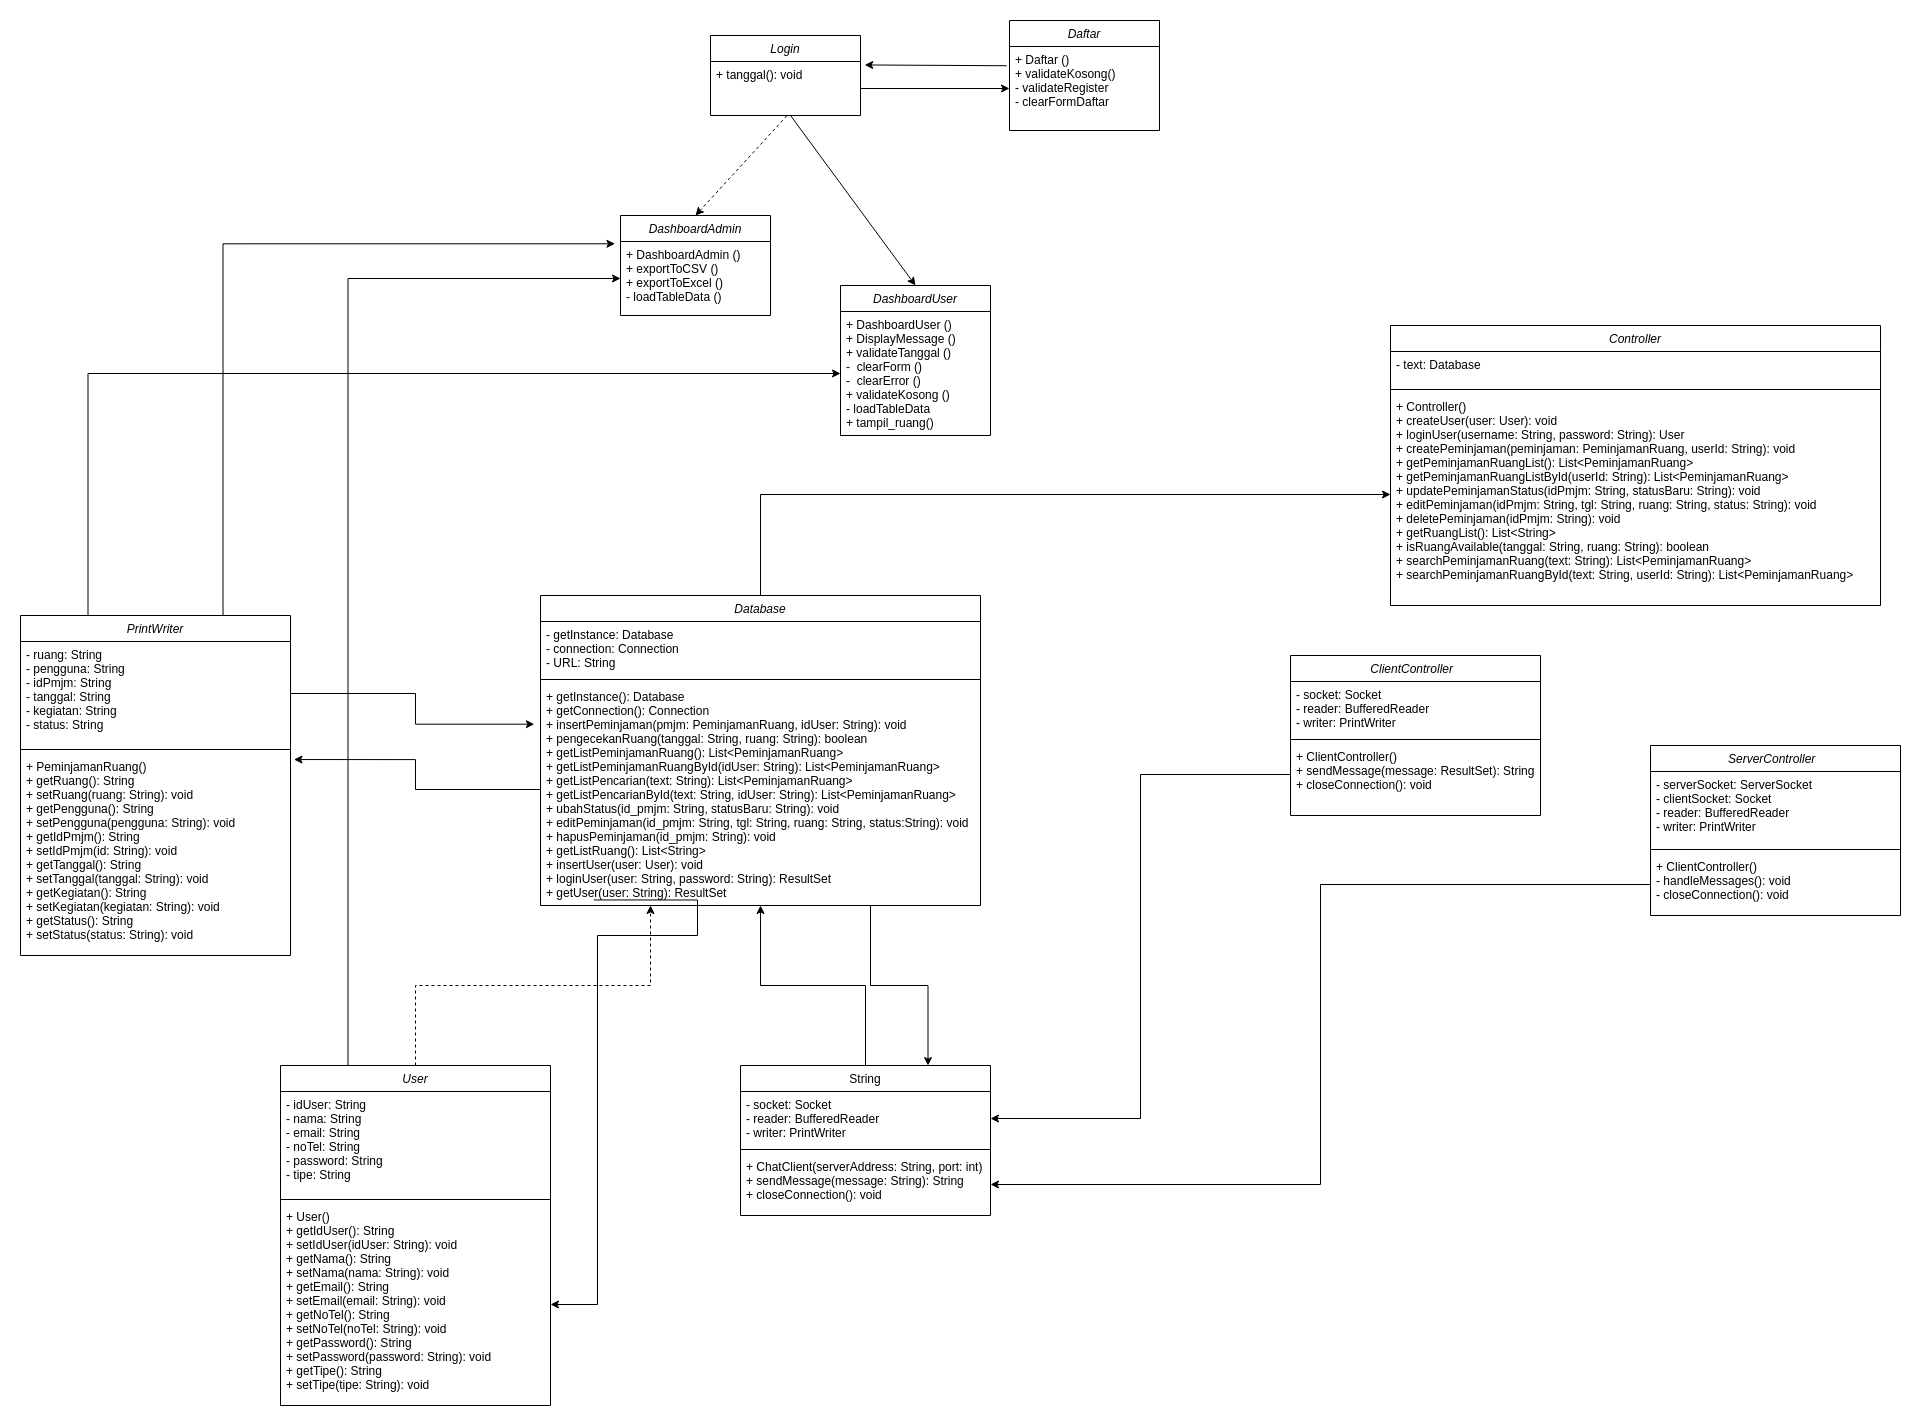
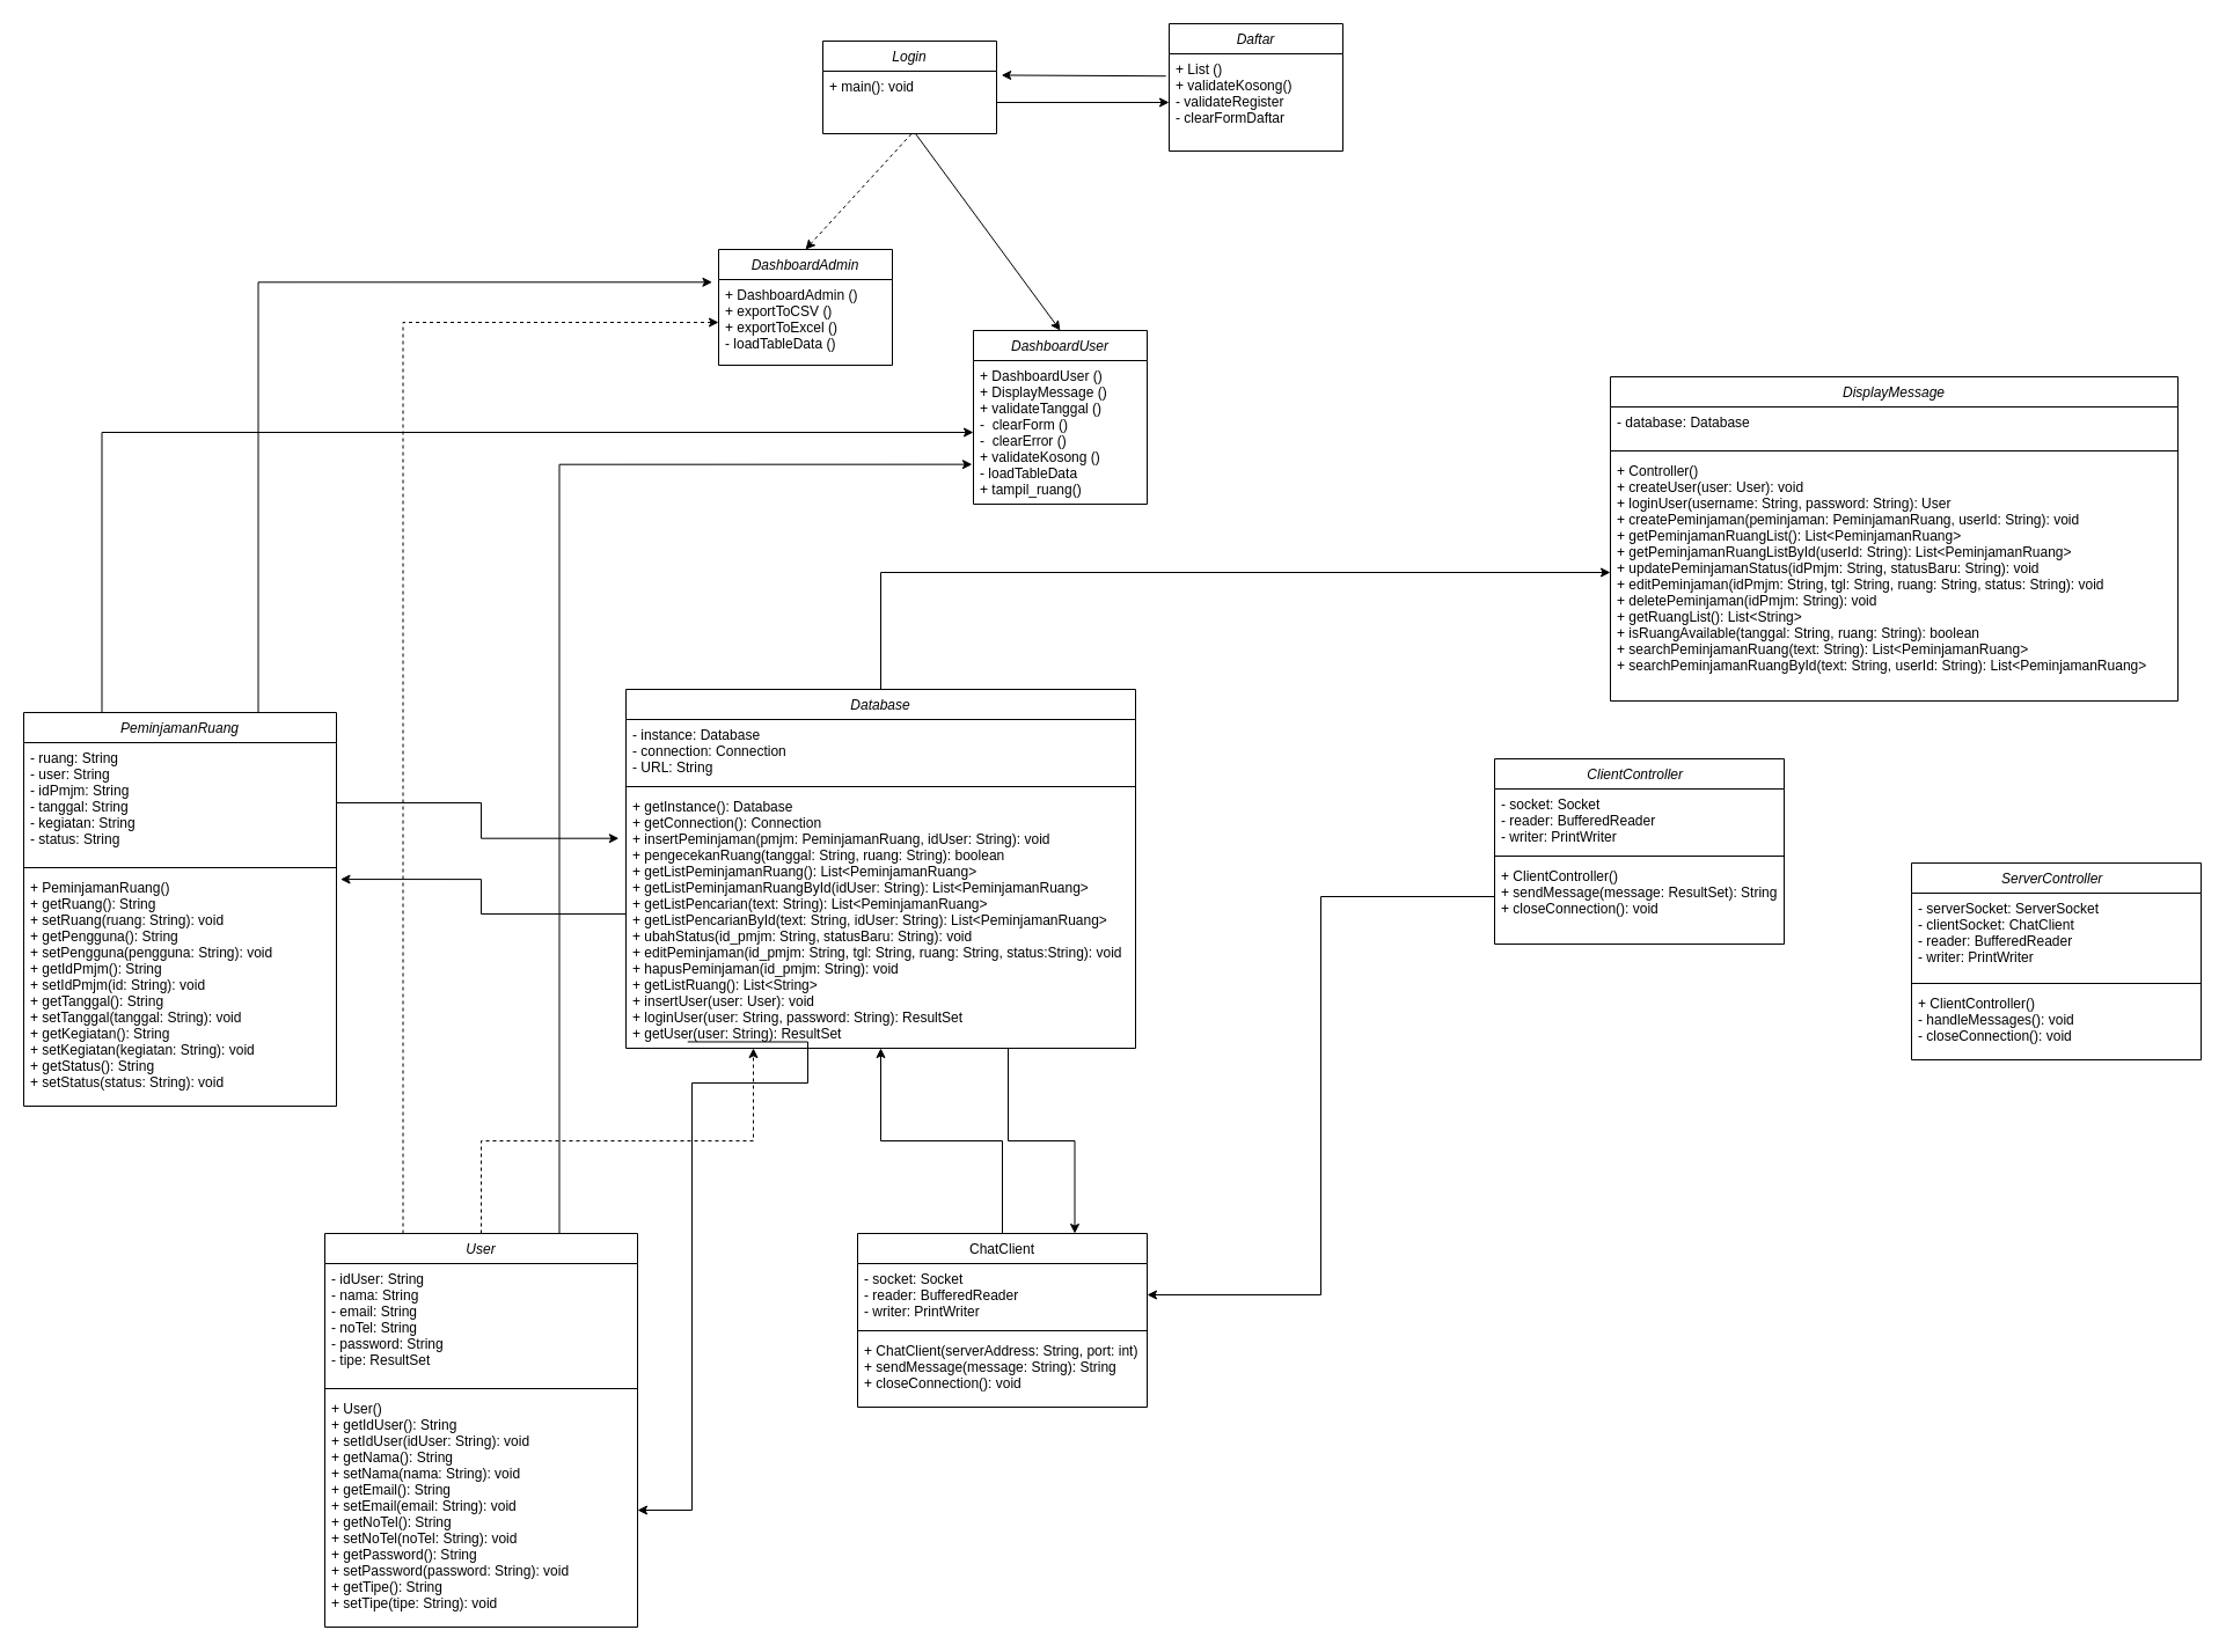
- <mxCell id="40" value="+ Daftar ()&#10;+ validateKosong()&#10;- validateRegister&#10;- clearFormDaftar" style="text;align=left;verticalAlign=top;spacingLeft=4;spacingRight=4;overflow=hidden;rotatable=0;points=[[0,0.5],[1,0.5]];portConstraint=eastwest;" vertex="1" parent="39"><mxGeometry y="26" width="150" height="84" as="geometry" /></mxCell>
+ <mxCell id="40" value="+ List ()&#10;+ validateKosong()&#10;- validateRegister&#10;- clearFormDaftar" style="text;align=left;verticalAlign=top;spacingLeft=4;spacingRight=4;overflow=hidden;rotatable=0;points=[[0,0.5],[1,0.5]];portConstraint=eastwest;" vertex="1" parent="39"><mxGeometry y="26" width="150" height="84" as="geometry" /></mxCell>
- <mxCell id="38" value="+ tanggal(): void" style="text;align=left;verticalAlign=top;spacingLeft=4;spacingRight=4;overflow=hidden;rotatable=0;points=[[0,0.5],[1,0.5]];portConstraint=eastwest;" vertex="1" parent="37"><mxGeometry y="26" width="150" height="54" as="geometry" /></mxCell>
+ <mxCell id="38" value="+ main(): void" style="text;align=left;verticalAlign=top;spacingLeft=4;spacingRight=4;overflow=hidden;rotatable=0;points=[[0,0.5],[1,0.5]];portConstraint=eastwest;" vertex="1" parent="37"><mxGeometry y="26" width="150" height="54" as="geometry" /></mxCell>
- <mxCell id="25" value="Controller" style="swimlane;fontStyle=2;align=center;verticalAlign=top;childLayout=stackLayout;horizontal=1;startSize=26;horizontalStack=0;resizeParent=1;resizeLast=0;collapsible=1;marginBottom=0;rounded=0;shadow=0;strokeWidth=1;" vertex="1" parent="1"><mxGeometry x="1390" y="325" width="490" height="280" as="geometry"><mxRectangle x="230" y="140" width="160" height="26" as="alternateBounds" /></mxGeometry></mxCell>
+ <mxCell id="25" value="DisplayMessage" style="swimlane;fontStyle=2;align=center;verticalAlign=top;childLayout=stackLayout;horizontal=1;startSize=26;horizontalStack=0;resizeParent=1;resizeLast=0;collapsible=1;marginBottom=0;rounded=0;shadow=0;strokeWidth=1;" vertex="1" parent="1"><mxGeometry x="1390" y="325" width="490" height="280" as="geometry"><mxRectangle x="230" y="140" width="160" height="26" as="alternateBounds" /></mxGeometry></mxCell>
- <mxCell id="26" value="- text: Database  " style="text;align=left;verticalAlign=top;spacingLeft=4;spacingRight=4;overflow=hidden;rotatable=0;points=[[0,0.5],[1,0.5]];portConstraint=eastwest;" vertex="1" parent="25"><mxGeometry y="26" width="490" height="34" as="geometry" /></mxCell>
+ <mxCell id="26" value="- database: Database  " style="text;align=left;verticalAlign=top;spacingLeft=4;spacingRight=4;overflow=hidden;rotatable=0;points=[[0,0.5],[1,0.5]];portConstraint=eastwest;" vertex="1" parent="25"><mxGeometry y="26" width="490" height="34" as="geometry" /></mxCell>
- <mxCell id="20" style="edgeStyle=orthogonalEdgeStyle;rounded=0;orthogonalLoop=1;jettySize=auto;html=1;exitX=0.25;exitY=0;exitDx=0;exitDy=0;" edge="1" parent="1" source="21" target="42"><mxGeometry relative="1" as="geometry" /></mxCell>
+ <mxCell id="20" style="edgeStyle=orthogonalEdgeStyle;rounded=0;orthogonalLoop=1;jettySize=auto;html=1;exitX=0.25;exitY=0;exitDx=0;exitDy=0;dashed=1;" edge="1" parent="1" source="21" target="42"><mxGeometry relative="1" as="geometry" /></mxCell>
+ <mxCell id="53" style="edgeStyle=orthogonalEdgeStyle;rounded=0;orthogonalLoop=1;jettySize=auto;html=1;exitX=0.75;exitY=0;exitDx=0;exitDy=0;entryX=-0.007;entryY=0.723;entryDx=0;entryDy=0;entryPerimeter=0;" edge="1" parent="1" source="21" target="44"><mxGeometry relative="1" as="geometry" /></mxCell>
- <mxCell id="15" value="PrintWriter" style="swimlane;fontStyle=2;align=center;verticalAlign=top;childLayout=stackLayout;horizontal=1;startSize=26;horizontalStack=0;resizeParent=1;resizeLast=0;collapsible=1;marginBottom=0;rounded=0;shadow=0;strokeWidth=1;" vertex="1" parent="1"><mxGeometry x="20" y="615" width="270" height="340" as="geometry"><mxRectangle x="230" y="140" width="160" height="26" as="alternateBounds" /></mxGeometry></mxCell>
+ <mxCell id="15" value="PeminjamanRuang" style="swimlane;fontStyle=2;align=center;verticalAlign=top;childLayout=stackLayout;horizontal=1;startSize=26;horizontalStack=0;resizeParent=1;resizeLast=0;collapsible=1;marginBottom=0;rounded=0;shadow=0;strokeWidth=1;" vertex="1" parent="1"><mxGeometry x="20" y="615" width="270" height="340" as="geometry"><mxRectangle x="230" y="140" width="160" height="26" as="alternateBounds" /></mxGeometry></mxCell>
- <mxCell id="6" value="- getInstance: Database&#10;- connection: Connection&#10;- URL: String" style="text;align=left;verticalAlign=top;spacingLeft=4;spacingRight=4;overflow=hidden;rotatable=0;points=[[0,0.5],[1,0.5]];portConstraint=eastwest;" parent="5" vertex="1"><mxGeometry y="26" width="440" height="54" as="geometry" /></mxCell>
+ <mxCell id="6" value="- instance: Database&#10;- connection: Connection&#10;- URL: String" style="text;align=left;verticalAlign=top;spacingLeft=4;spacingRight=4;overflow=hidden;rotatable=0;points=[[0,0.5],[1,0.5]];portConstraint=eastwest;" parent="5" vertex="1"><mxGeometry y="26" width="440" height="54" as="geometry" /></mxCell>
- <mxCell id="16" value="- ruang: String&#10;- pengguna: String                  &#10;- idPmjm: String                    &#10;- tanggal: String                   &#10;- kegiatan: String                  &#10;- status: String   " style="text;align=left;verticalAlign=top;spacingLeft=4;spacingRight=4;overflow=hidden;rotatable=0;points=[[0,0.5],[1,0.5]];portConstraint=eastwest;" vertex="1" parent="15"><mxGeometry y="26" width="270" height="104" as="geometry" /></mxCell>
+ <mxCell id="16" value="- ruang: String&#10;- user: String                  &#10;- idPmjm: String                    &#10;- tanggal: String                   &#10;- kegiatan: String                  &#10;- status: String   " style="text;align=left;verticalAlign=top;spacingLeft=4;spacingRight=4;overflow=hidden;rotatable=0;points=[[0,0.5],[1,0.5]];portConstraint=eastwest;" vertex="1" parent="15"><mxGeometry y="26" width="270" height="104" as="geometry" /></mxCell>
- <mxCell id="34" value="- serverSocket: ServerSocket         &#10;- clientSocket: Socket               &#10;- reader: BufferedReader             &#10;- writer: PrintWriter  " style="text;align=left;verticalAlign=top;spacingLeft=4;spacingRight=4;overflow=hidden;rotatable=0;points=[[0,0.5],[1,0.5]];portConstraint=eastwest;" vertex="1" parent="33"><mxGeometry y="26" width="250" height="74" as="geometry" /></mxCell>
+ <mxCell id="34" value="- serverSocket: ServerSocket         &#10;- clientSocket: ChatClient               &#10;- reader: BufferedReader             &#10;- writer: PrintWriter  " style="text;align=left;verticalAlign=top;spacingLeft=4;spacingRight=4;overflow=hidden;rotatable=0;points=[[0,0.5],[1,0.5]];portConstraint=eastwest;" vertex="1" parent="33"><mxGeometry y="26" width="250" height="74" as="geometry" /></mxCell>
- <mxCell id="52" style="edgeStyle=orthogonalEdgeStyle;rounded=0;orthogonalLoop=1;jettySize=auto;html=1;exitX=0;exitY=0.5;exitDx=0;exitDy=0;entryX=1;entryY=0.5;entryDx=0;entryDy=0;" edge="1" parent="1" source="36" target="13"><mxGeometry relative="1" as="geometry" /></mxCell>
- <mxCell id="10" value="String&#10;" style="swimlane;fontStyle=0;align=center;verticalAlign=top;childLayout=stackLayout;horizontal=1;startSize=26;horizontalStack=0;resizeParent=1;resizeLast=0;collapsible=1;marginBottom=0;rounded=0;shadow=0;strokeWidth=1;" parent="1" vertex="1"><mxGeometry x="740" y="1065" width="250" height="150" as="geometry"><mxRectangle x="550" y="140" width="160" height="26" as="alternateBounds" /></mxGeometry></mxCell>
+ <mxCell id="10" value="ChatClient&#10;" style="swimlane;fontStyle=0;align=center;verticalAlign=top;childLayout=stackLayout;horizontal=1;startSize=26;horizontalStack=0;resizeParent=1;resizeLast=0;collapsible=1;marginBottom=0;rounded=0;shadow=0;strokeWidth=1;" parent="1" vertex="1"><mxGeometry x="740" y="1065" width="250" height="150" as="geometry"><mxRectangle x="550" y="140" width="160" height="26" as="alternateBounds" /></mxGeometry></mxCell>
- <mxCell id="22" value="- idUser: String                   &#10;- nama: String                     &#10;- email: String                     &#10;- noTel: String                     &#10;- password: String                  &#10;- tipe: String " style="text;align=left;verticalAlign=top;spacingLeft=4;spacingRight=4;overflow=hidden;rotatable=0;points=[[0,0.5],[1,0.5]];portConstraint=eastwest;" vertex="1" parent="21"><mxGeometry y="26" width="270" height="104" as="geometry" /></mxCell>
+ <mxCell id="22" value="- idUser: String                   &#10;- nama: String                     &#10;- email: String                     &#10;- noTel: String                     &#10;- password: String                  &#10;- tipe: ResultSet " style="text;align=left;verticalAlign=top;spacingLeft=4;spacingRight=4;overflow=hidden;rotatable=0;points=[[0,0.5],[1,0.5]];portConstraint=eastwest;" vertex="1" parent="21"><mxGeometry y="26" width="270" height="104" as="geometry" /></mxCell>
